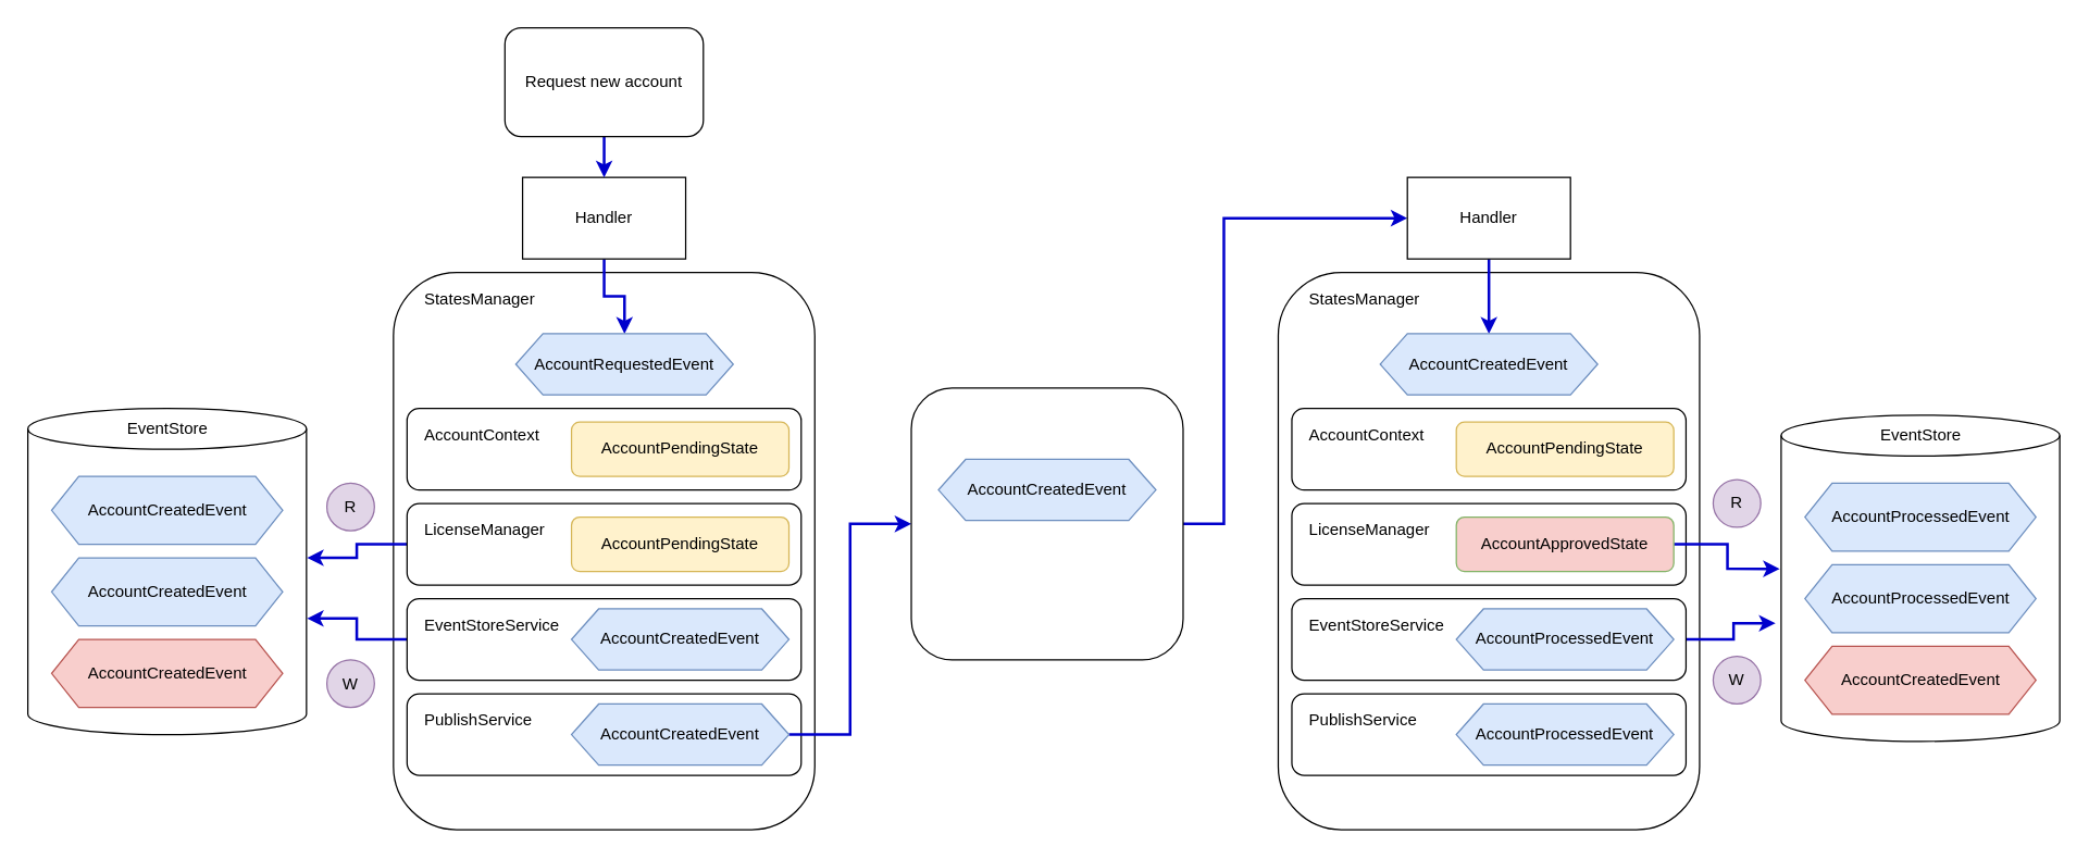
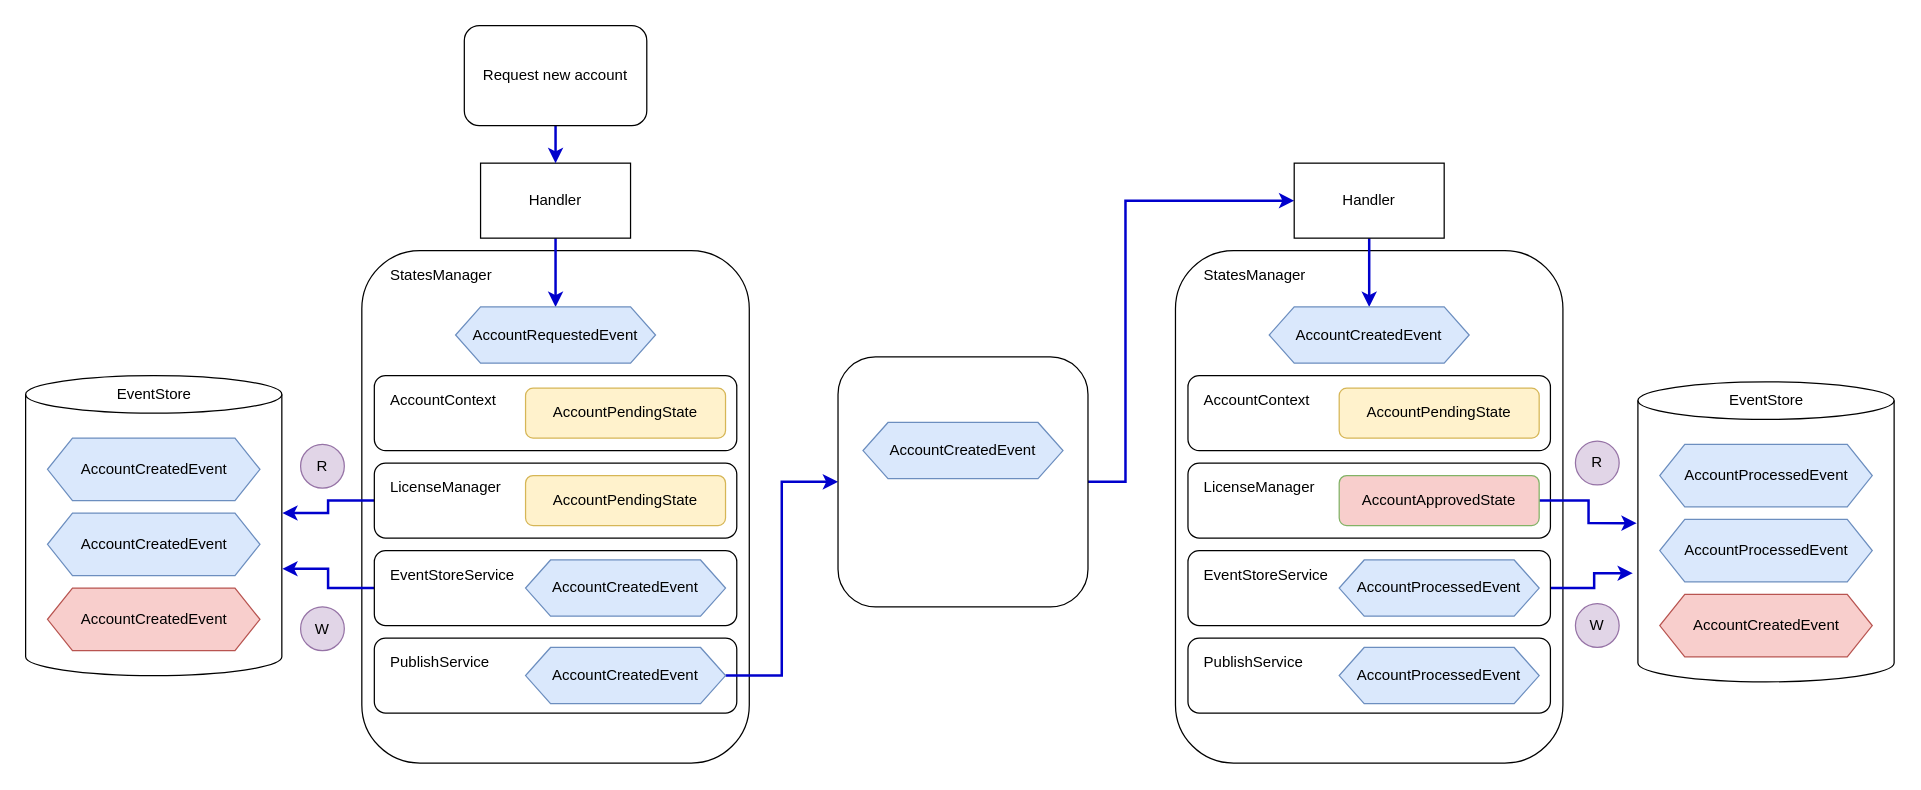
- <mxCell id="59" value="AccountRequestedEvent" style="shape=hexagon;perimeter=hexagonPerimeter2;whiteSpace=wrap;html=1;fixedSize=1;fillColor=#dae8fc;strokeColor=#6c8ebf;" vertex="1" parent="1"><mxGeometry x="379" y="245" width="160" height="45" as="geometry" /></mxCell>
+ <mxCell id="59" value="AccountRequestedEvent" style="shape=hexagon;perimeter=hexagonPerimeter2;whiteSpace=wrap;html=1;fixedSize=1;fillColor=#dae8fc;strokeColor=#6c8ebf;" vertex="1" parent="1"><mxGeometry x="364" y="245" width="160" height="45" as="geometry" /></mxCell>
